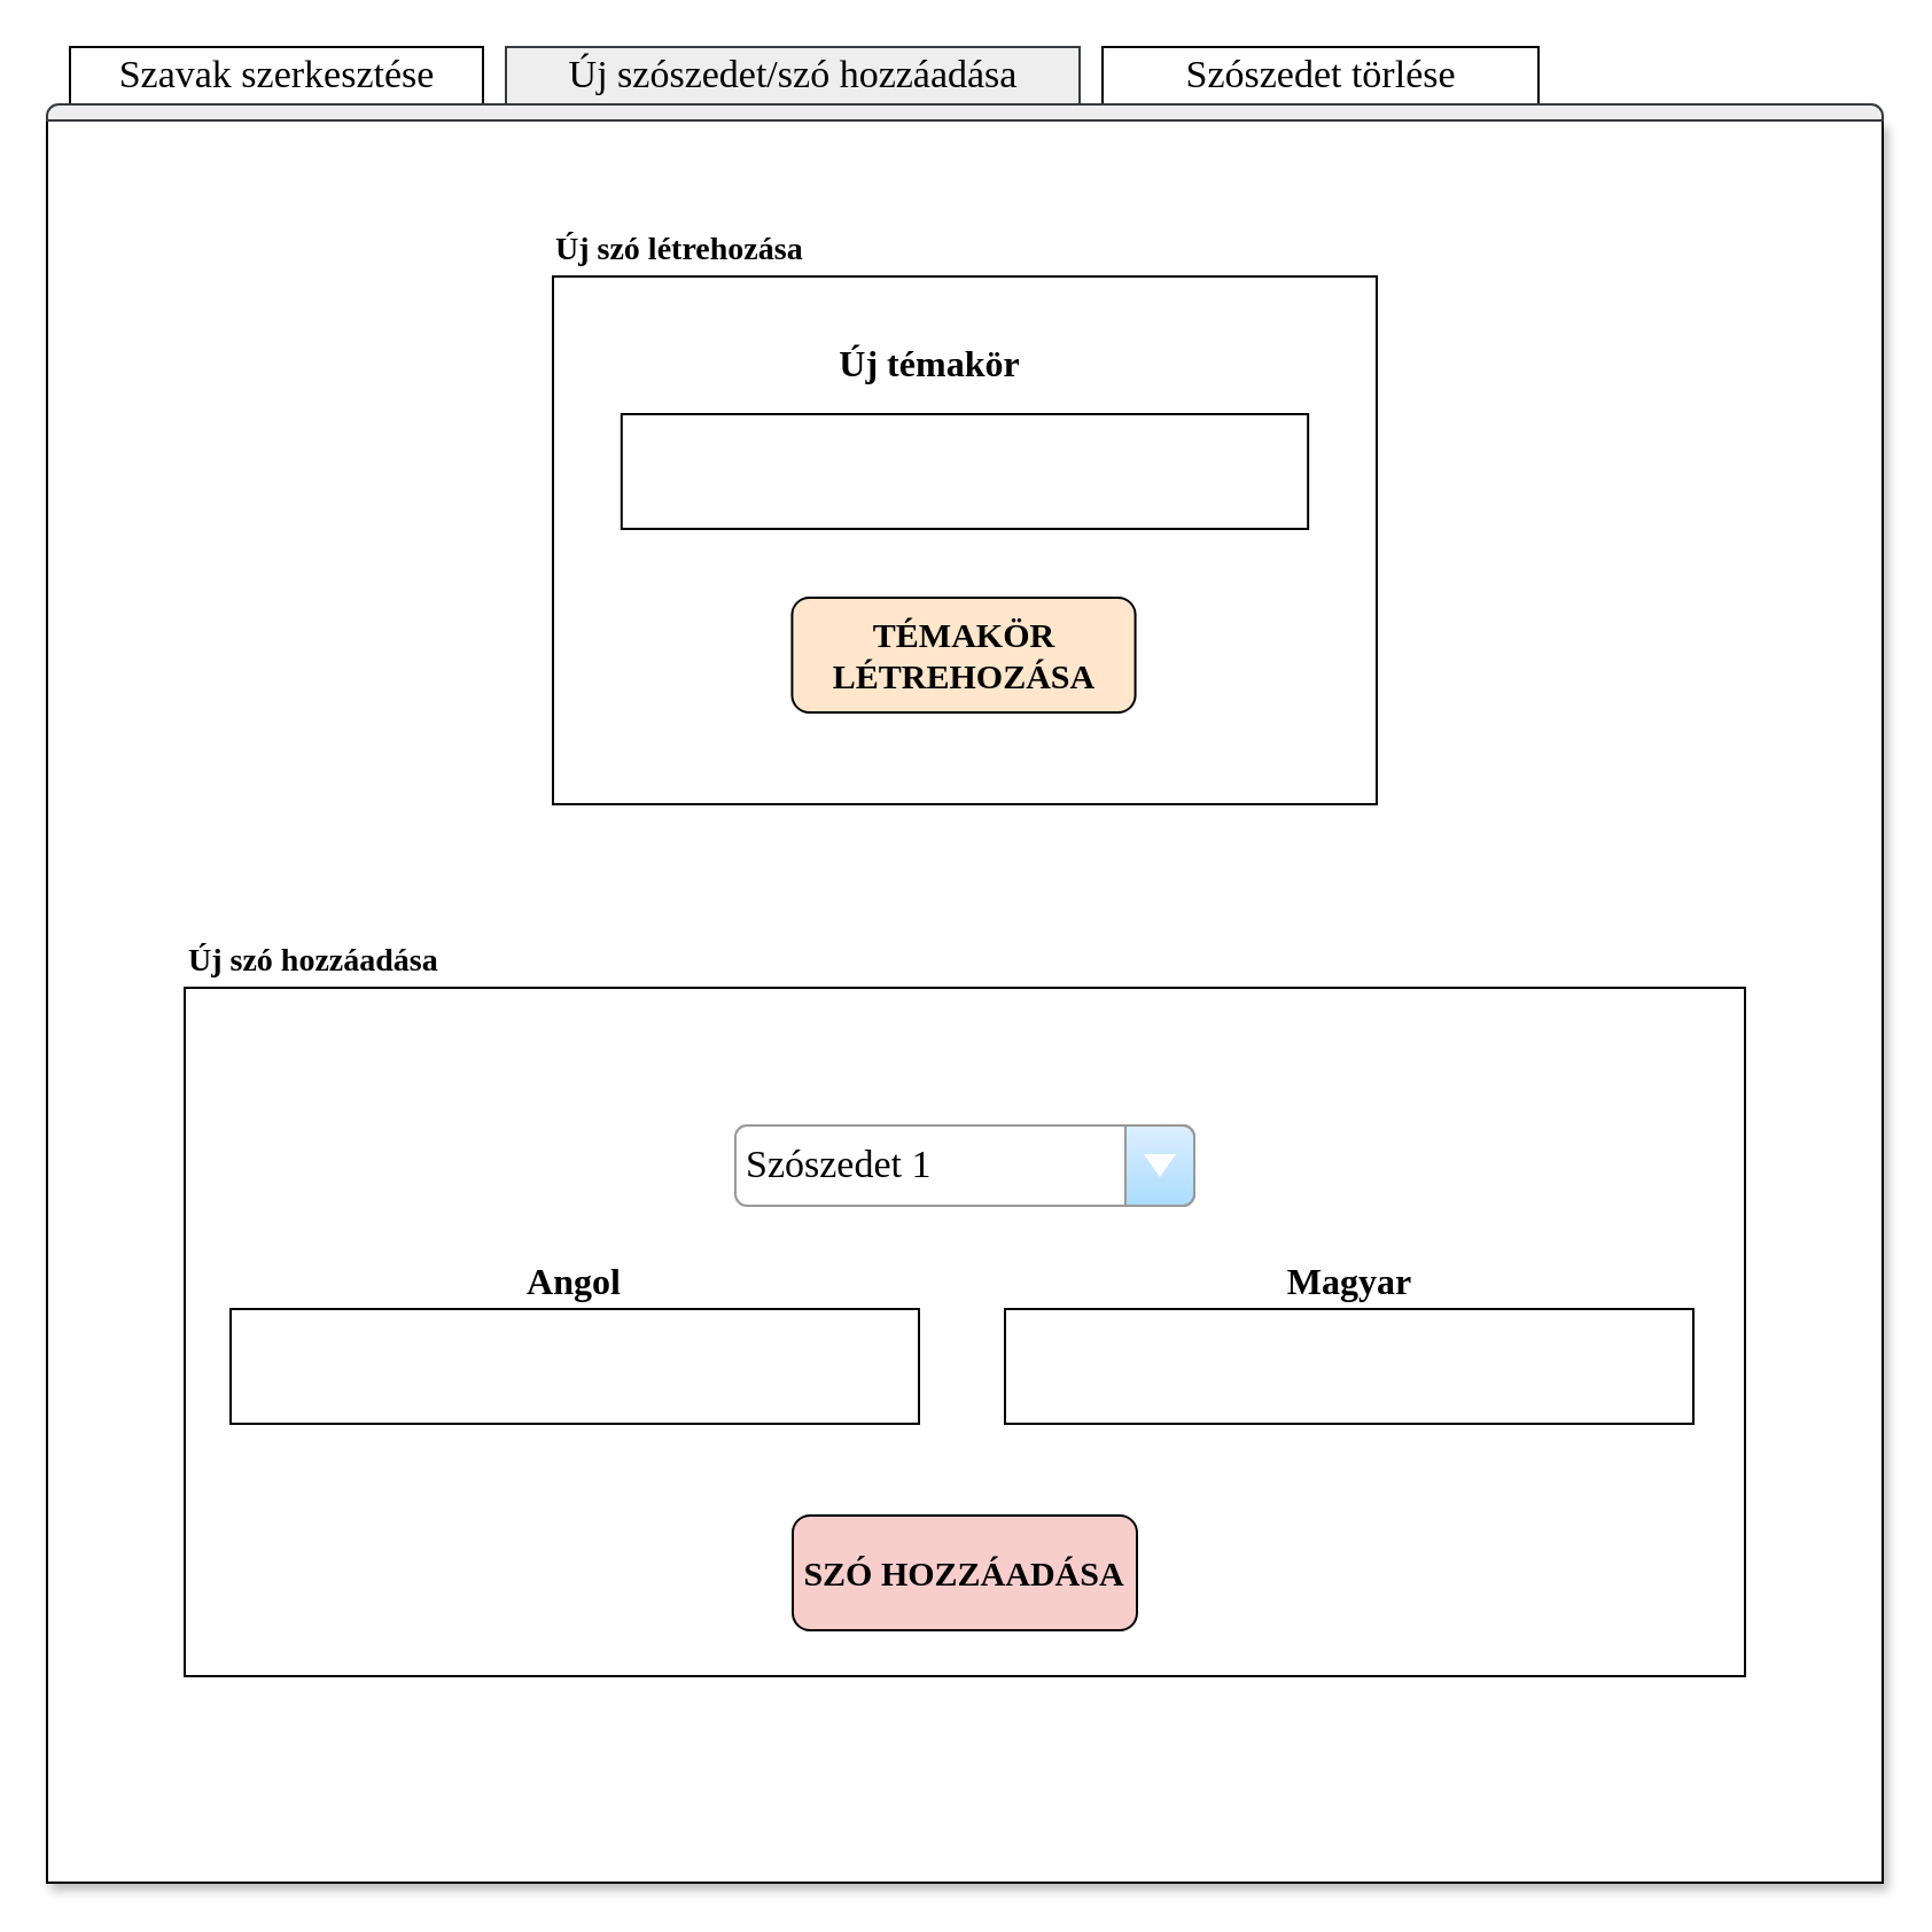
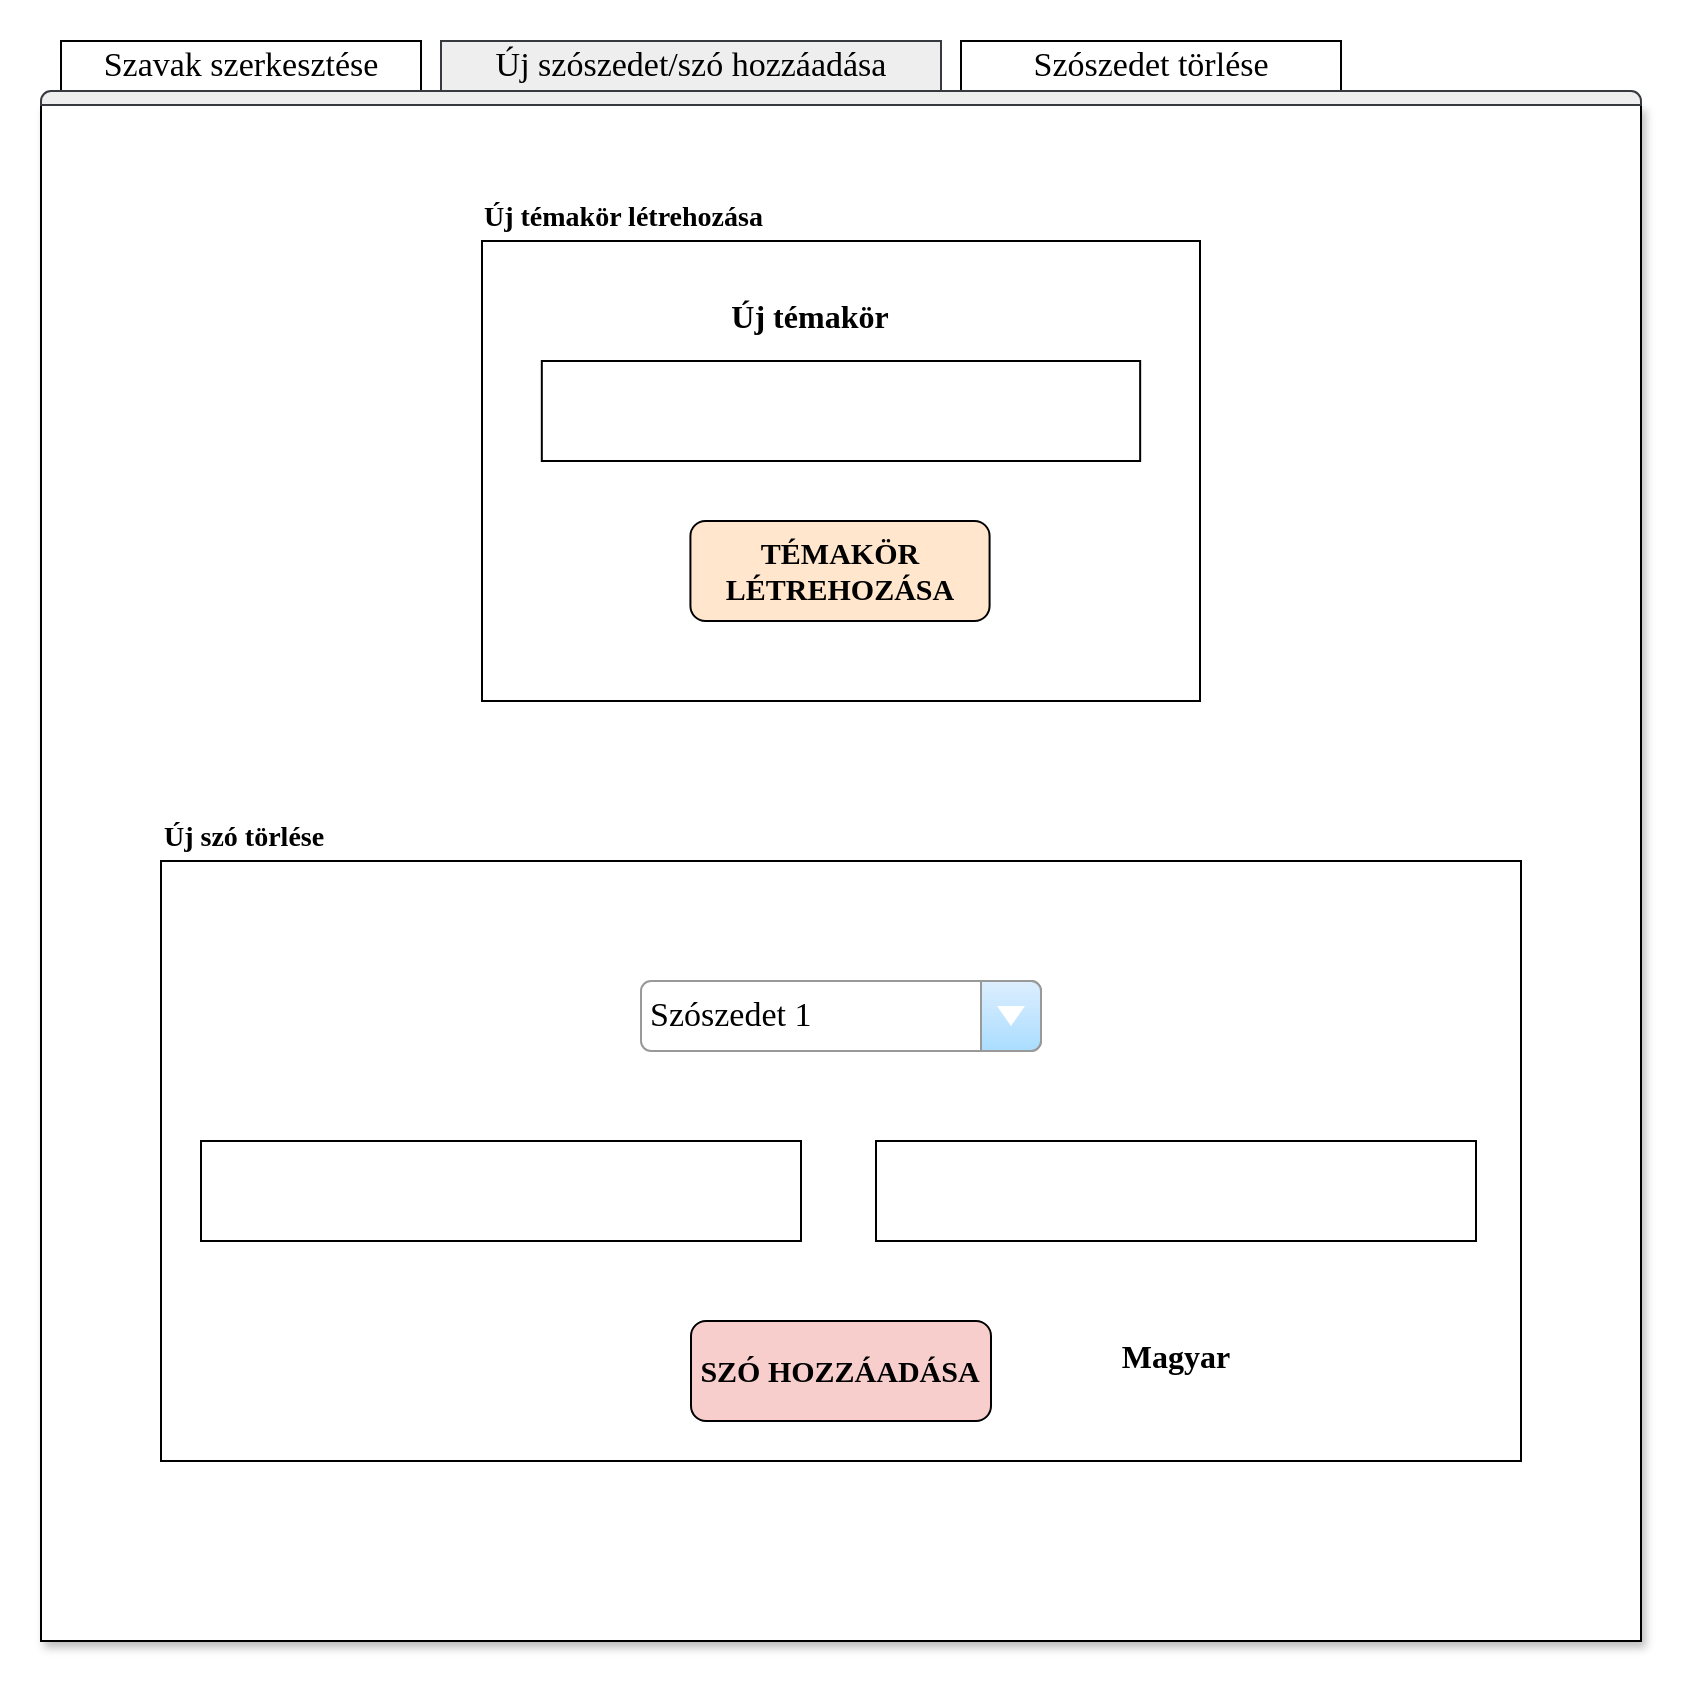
- <mxCell id="10" value="Új szó létrehozása" style="text;html=1;strokeColor=none;fillColor=none;align=left;verticalAlign=bottom;whiteSpace=wrap;rounded=0;fontFamily=Comic Sans MS;fontStyle=1;fontSize=14;" parent="9" vertex="1"><mxGeometry width="189.474" height="30" as="geometry" /></mxCell>
+ <mxCell id="10" value="Új témakör létrehozása" style="text;html=1;strokeColor=none;fillColor=none;align=left;verticalAlign=bottom;whiteSpace=wrap;rounded=0;fontFamily=Comic Sans MS;fontStyle=1;fontSize=14;" parent="9" vertex="1"><mxGeometry width="189.474" height="30" as="geometry" /></mxCell>
- <mxCell id="19" value="Új szó hozzáadása" style="text;html=1;strokeColor=none;fillColor=none;align=left;verticalAlign=bottom;whiteSpace=wrap;rounded=0;fontFamily=Comic Sans MS;fontStyle=1;fontSize=14;" parent="16" vertex="1"><mxGeometry width="150" height="30" as="geometry" /></mxCell>
+ <mxCell id="19" value="Új szó törlése" style="text;html=1;strokeColor=none;fillColor=none;align=left;verticalAlign=bottom;whiteSpace=wrap;rounded=0;fontFamily=Comic Sans MS;fontStyle=1;fontSize=14;" parent="16" vertex="1"><mxGeometry width="150" height="30" as="geometry" /></mxCell>
- <mxCell id="22" value="Angol" style="text;html=1;strokeColor=none;fillColor=none;align=center;verticalAlign=bottom;whiteSpace=wrap;rounded=0;fontFamily=Comic Sans MS;fontStyle=1;fontSize=16;" parent="16" vertex="1"><mxGeometry x="105" y="140" width="130" height="30" as="geometry" /></mxCell>
- <mxCell id="23" value="Magyar" style="text;html=1;strokeColor=none;fillColor=none;align=center;verticalAlign=bottom;whiteSpace=wrap;rounded=0;fontFamily=Comic Sans MS;fontStyle=1;fontSize=16;" parent="16" vertex="1"><mxGeometry x="442.5" y="140" width="130" height="30" as="geometry" /></mxCell>
+ <mxCell id="23" value="Magyar" style="text;html=1;strokeColor=none;fillColor=none;align=center;verticalAlign=bottom;whiteSpace=wrap;rounded=0;fontFamily=Comic Sans MS;fontStyle=1;fontSize=16;" parent="16" vertex="1"><mxGeometry x="442.5" y="260" width="130" height="30" as="geometry" /></mxCell>
